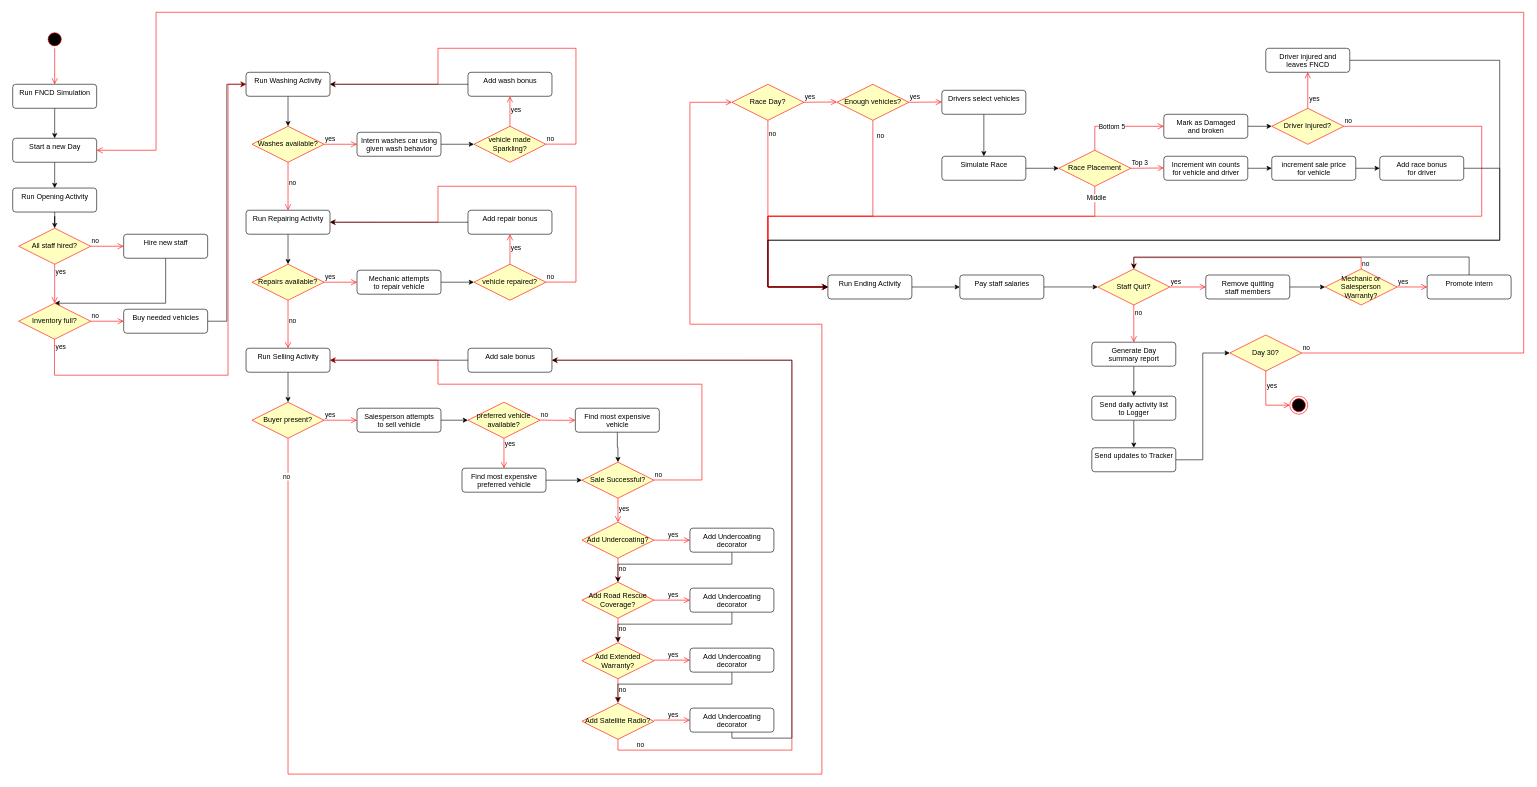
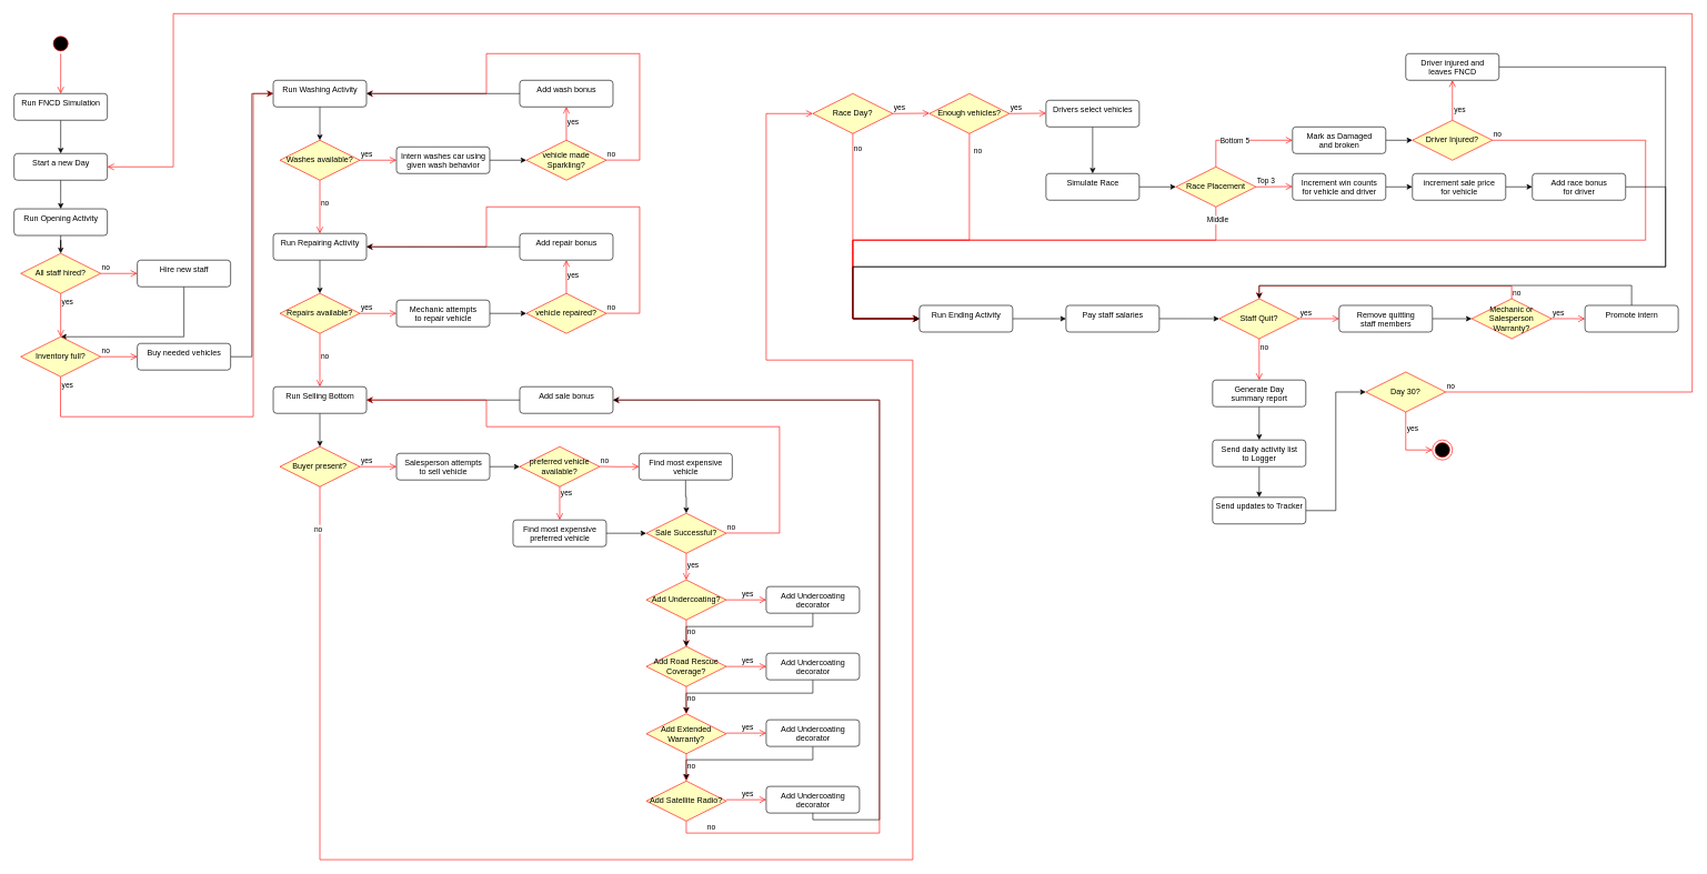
- <mxCell id="45" value="Run Selling Activity" style="html=1;align=center;verticalAlign=top;rounded=1;absoluteArcSize=1;arcSize=10;dashed=0;" vertex="1" parent="1"><mxGeometry x="409" y="580.03" width="140" height="40" as="geometry" /></mxCell>
+ <mxCell id="45" value="Run Selling Bottom" style="html=1;align=center;verticalAlign=top;rounded=1;absoluteArcSize=1;arcSize=10;dashed=0;" vertex="1" parent="1"><mxGeometry x="409" y="580.03" width="140" height="40" as="geometry" /></mxCell>
